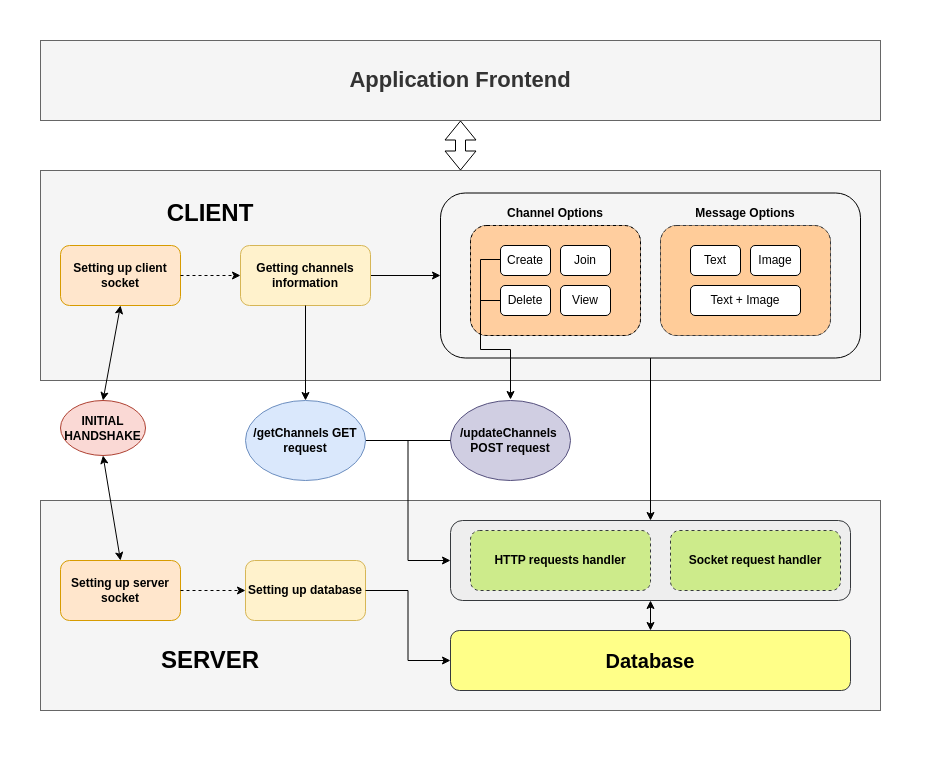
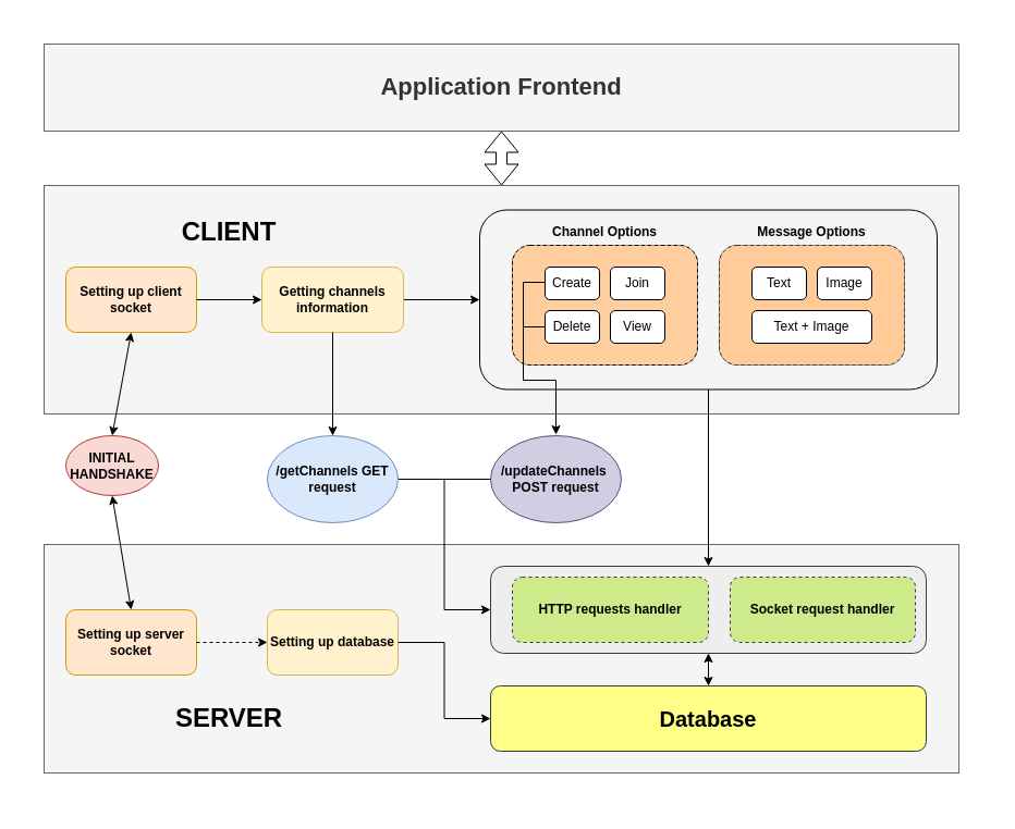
- <mxCell id="29" value="" style="edgeStyle=orthogonalEdgeStyle;rounded=0;orthogonalLoop=1;jettySize=auto;html=1;dashed=1;" edge="1" parent="4" source="25" target="28"><mxGeometry relative="1" as="geometry" /></mxCell>
+ <mxCell id="29" value="" style="edgeStyle=orthogonalEdgeStyle;rounded=0;orthogonalLoop=1;jettySize=auto;html=1;" edge="1" parent="4" source="25" target="28"><mxGeometry relative="1" as="geometry" /></mxCell>
